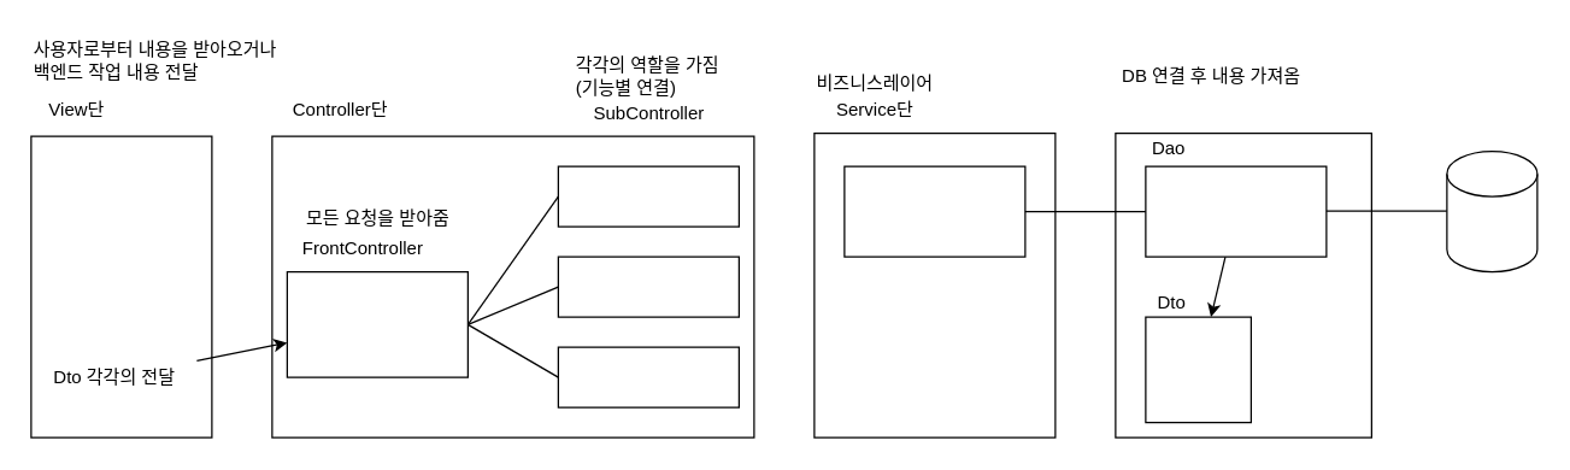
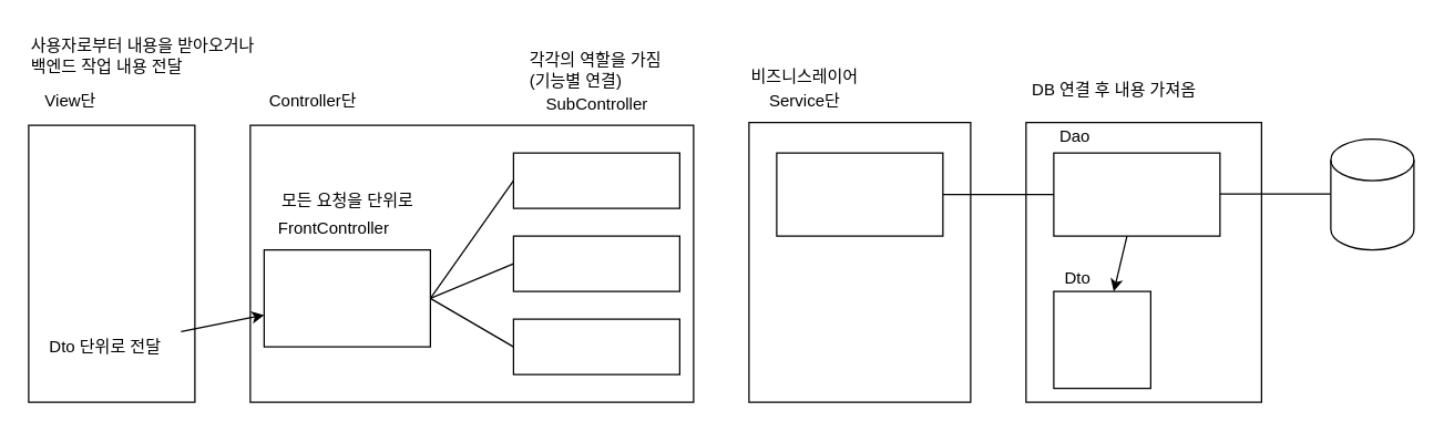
- <mxCell id="28" value="DB 연결 후 내용 가져옴&amp;nbsp;" style="text;html=1;align=center;verticalAlign=middle;resizable=0;points=[];autosize=1;strokeColor=none;fillColor=none;" vertex="1" parent="1"><mxGeometry x="730" y="35" width="150" height="30" as="geometry" /></mxCell>
+ <mxCell id="28" value="DB 연결 후 내용 가져옴&amp;nbsp;" style="text;html=1;align=center;verticalAlign=middle;resizable=0;points=[];autosize=1;strokeColor=none;fillColor=none;" vertex="1" parent="1"><mxGeometry x="730" y="50" width="150" height="30" as="geometry" /></mxCell>
- <mxCell id="25" value="모든 요청을 받아줌" style="text;html=1;align=center;verticalAlign=middle;resizable=0;points=[];autosize=1;strokeColor=none;fillColor=none;" vertex="1" parent="1"><mxGeometry x="185" y="130" width="130" height="30" as="geometry" /></mxCell>
+ <mxCell id="25" value="모든 요청을 단위로" style="text;html=1;align=center;verticalAlign=middle;resizable=0;points=[];autosize=1;strokeColor=none;fillColor=none;" vertex="1" parent="1"><mxGeometry x="185" y="130" width="130" height="30" as="geometry" /></mxCell>
- <mxCell id="30" value="Dto 각각의 전달" style="text;html=1;align=center;verticalAlign=middle;resizable=0;points=[];autosize=1;strokeColor=none;fillColor=none;" vertex="1" parent="1"><mxGeometry x="20" y="235" width="110" height="30" as="geometry" /></mxCell>
+ <mxCell id="30" value="Dto 단위로 전달" style="text;html=1;align=center;verticalAlign=middle;resizable=0;points=[];autosize=1;strokeColor=none;fillColor=none;" vertex="1" parent="1"><mxGeometry x="20" y="235" width="110" height="30" as="geometry" /></mxCell>
